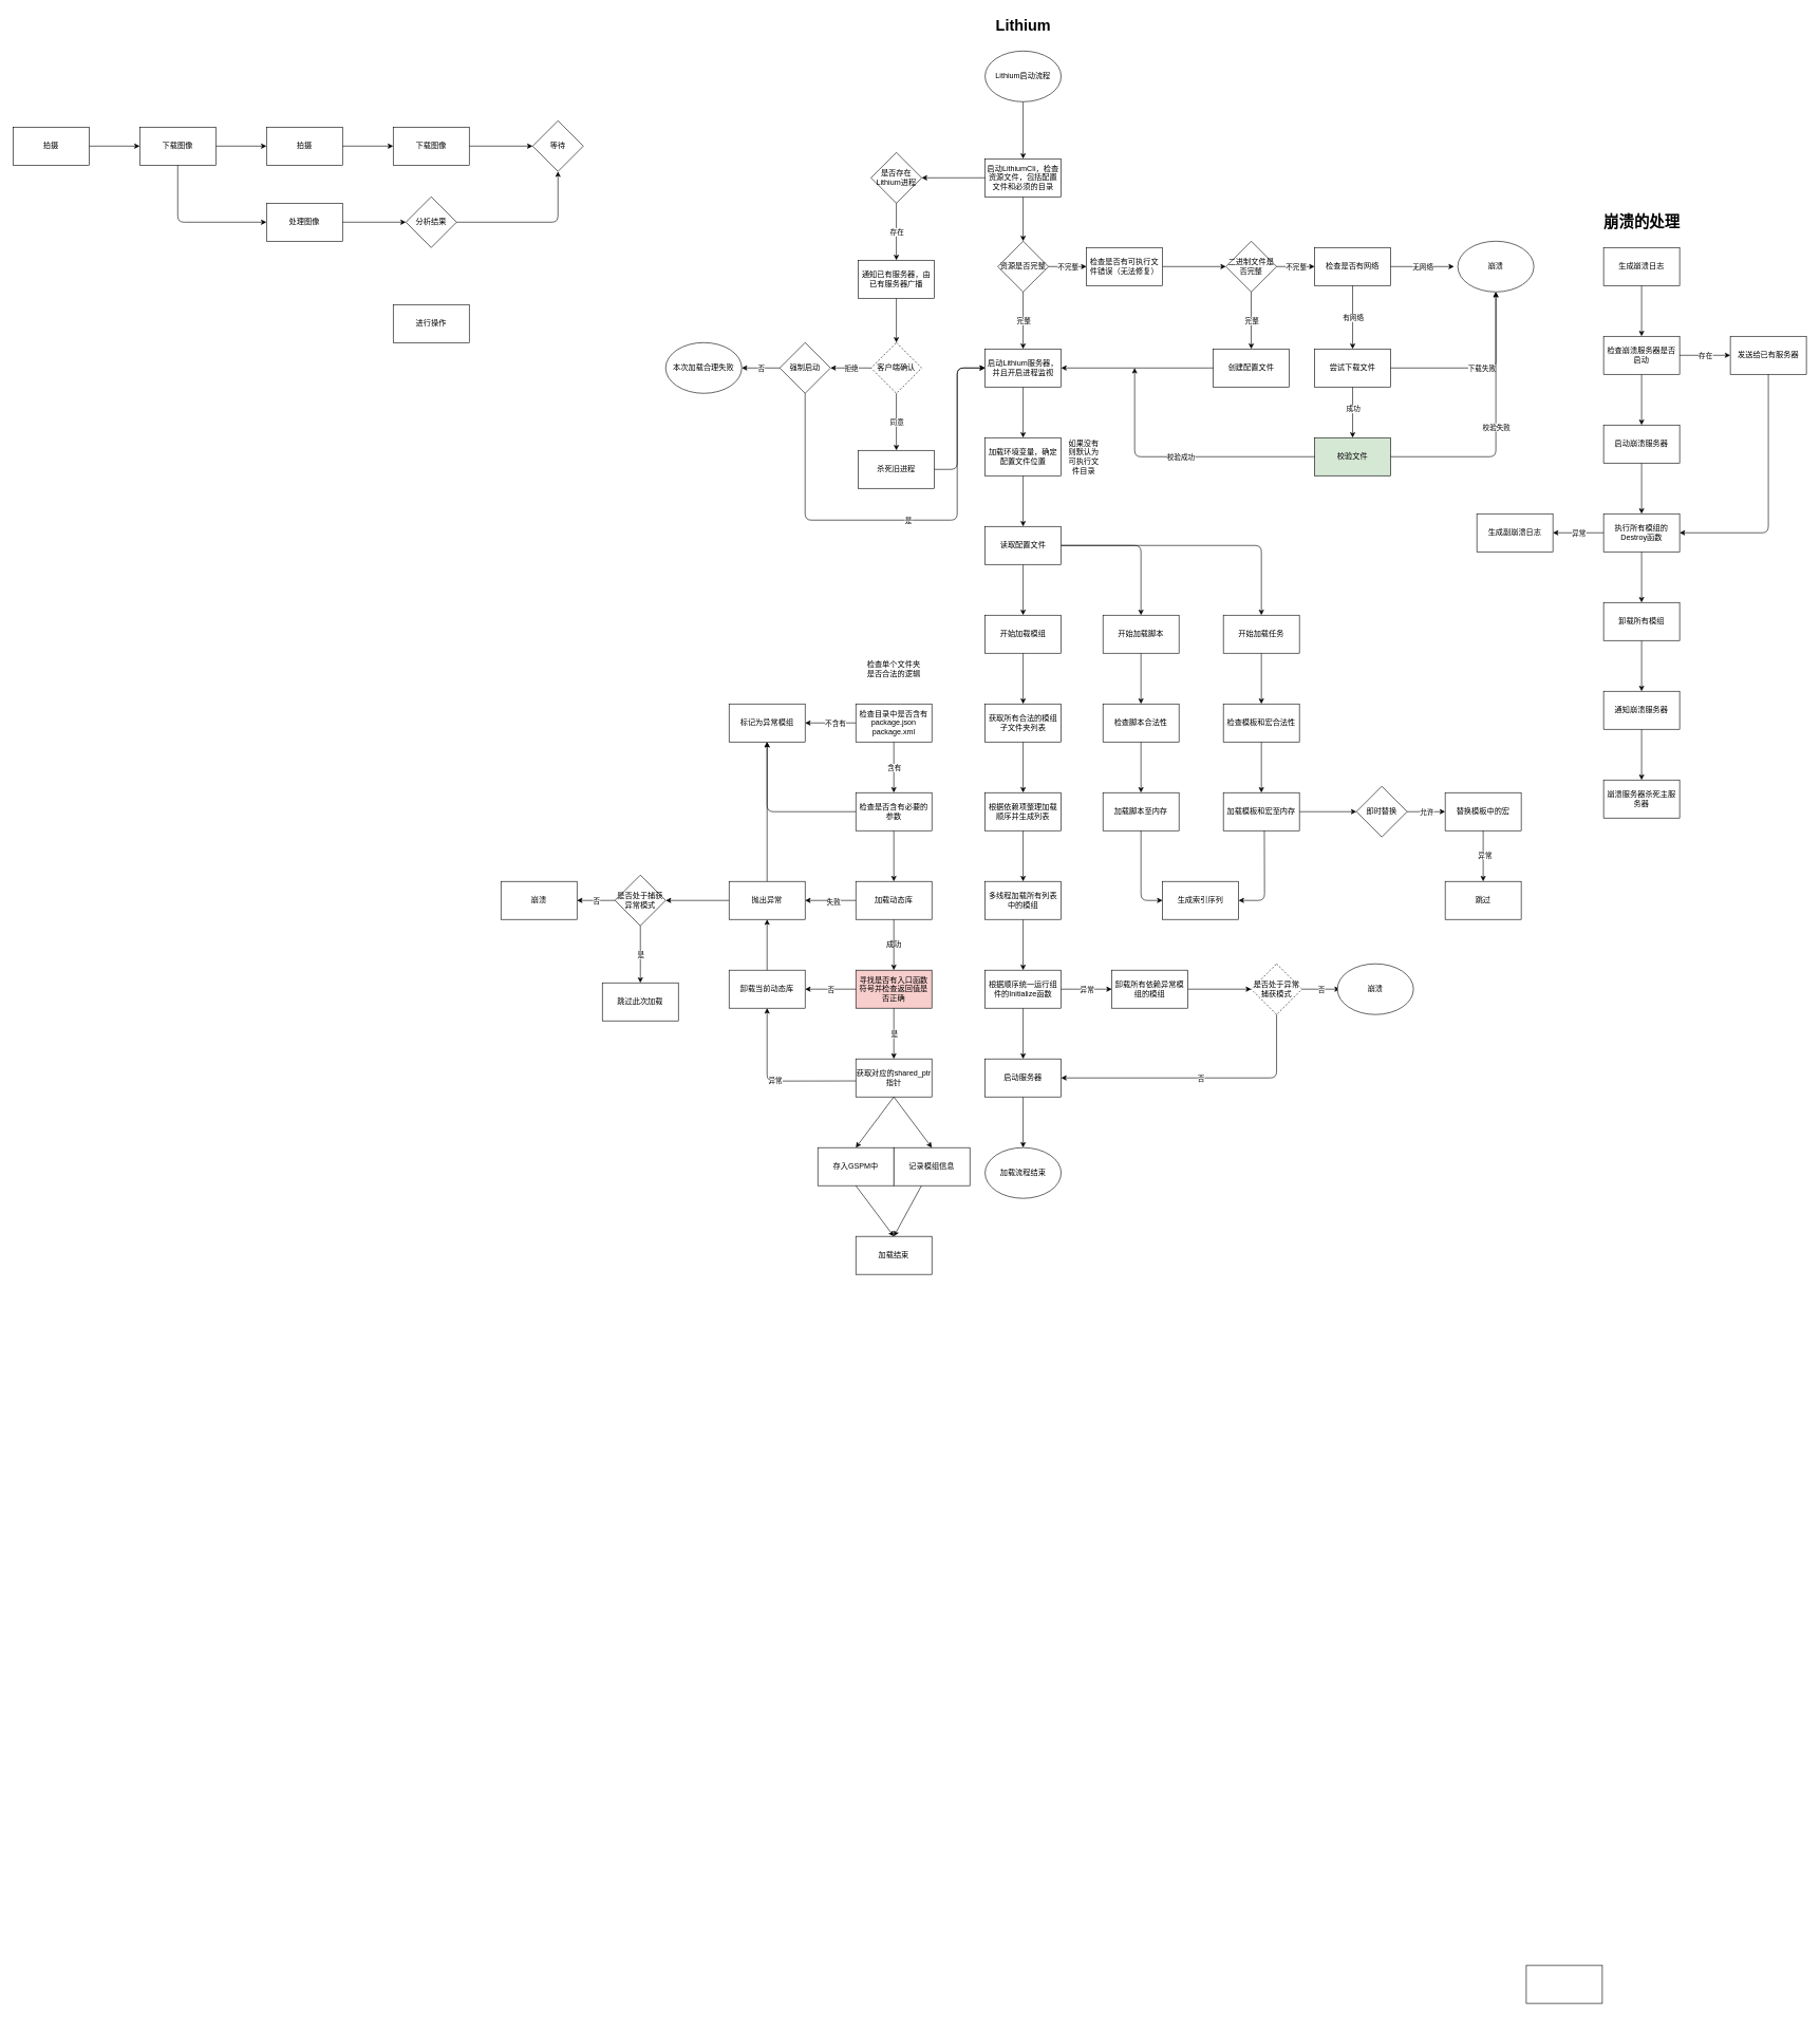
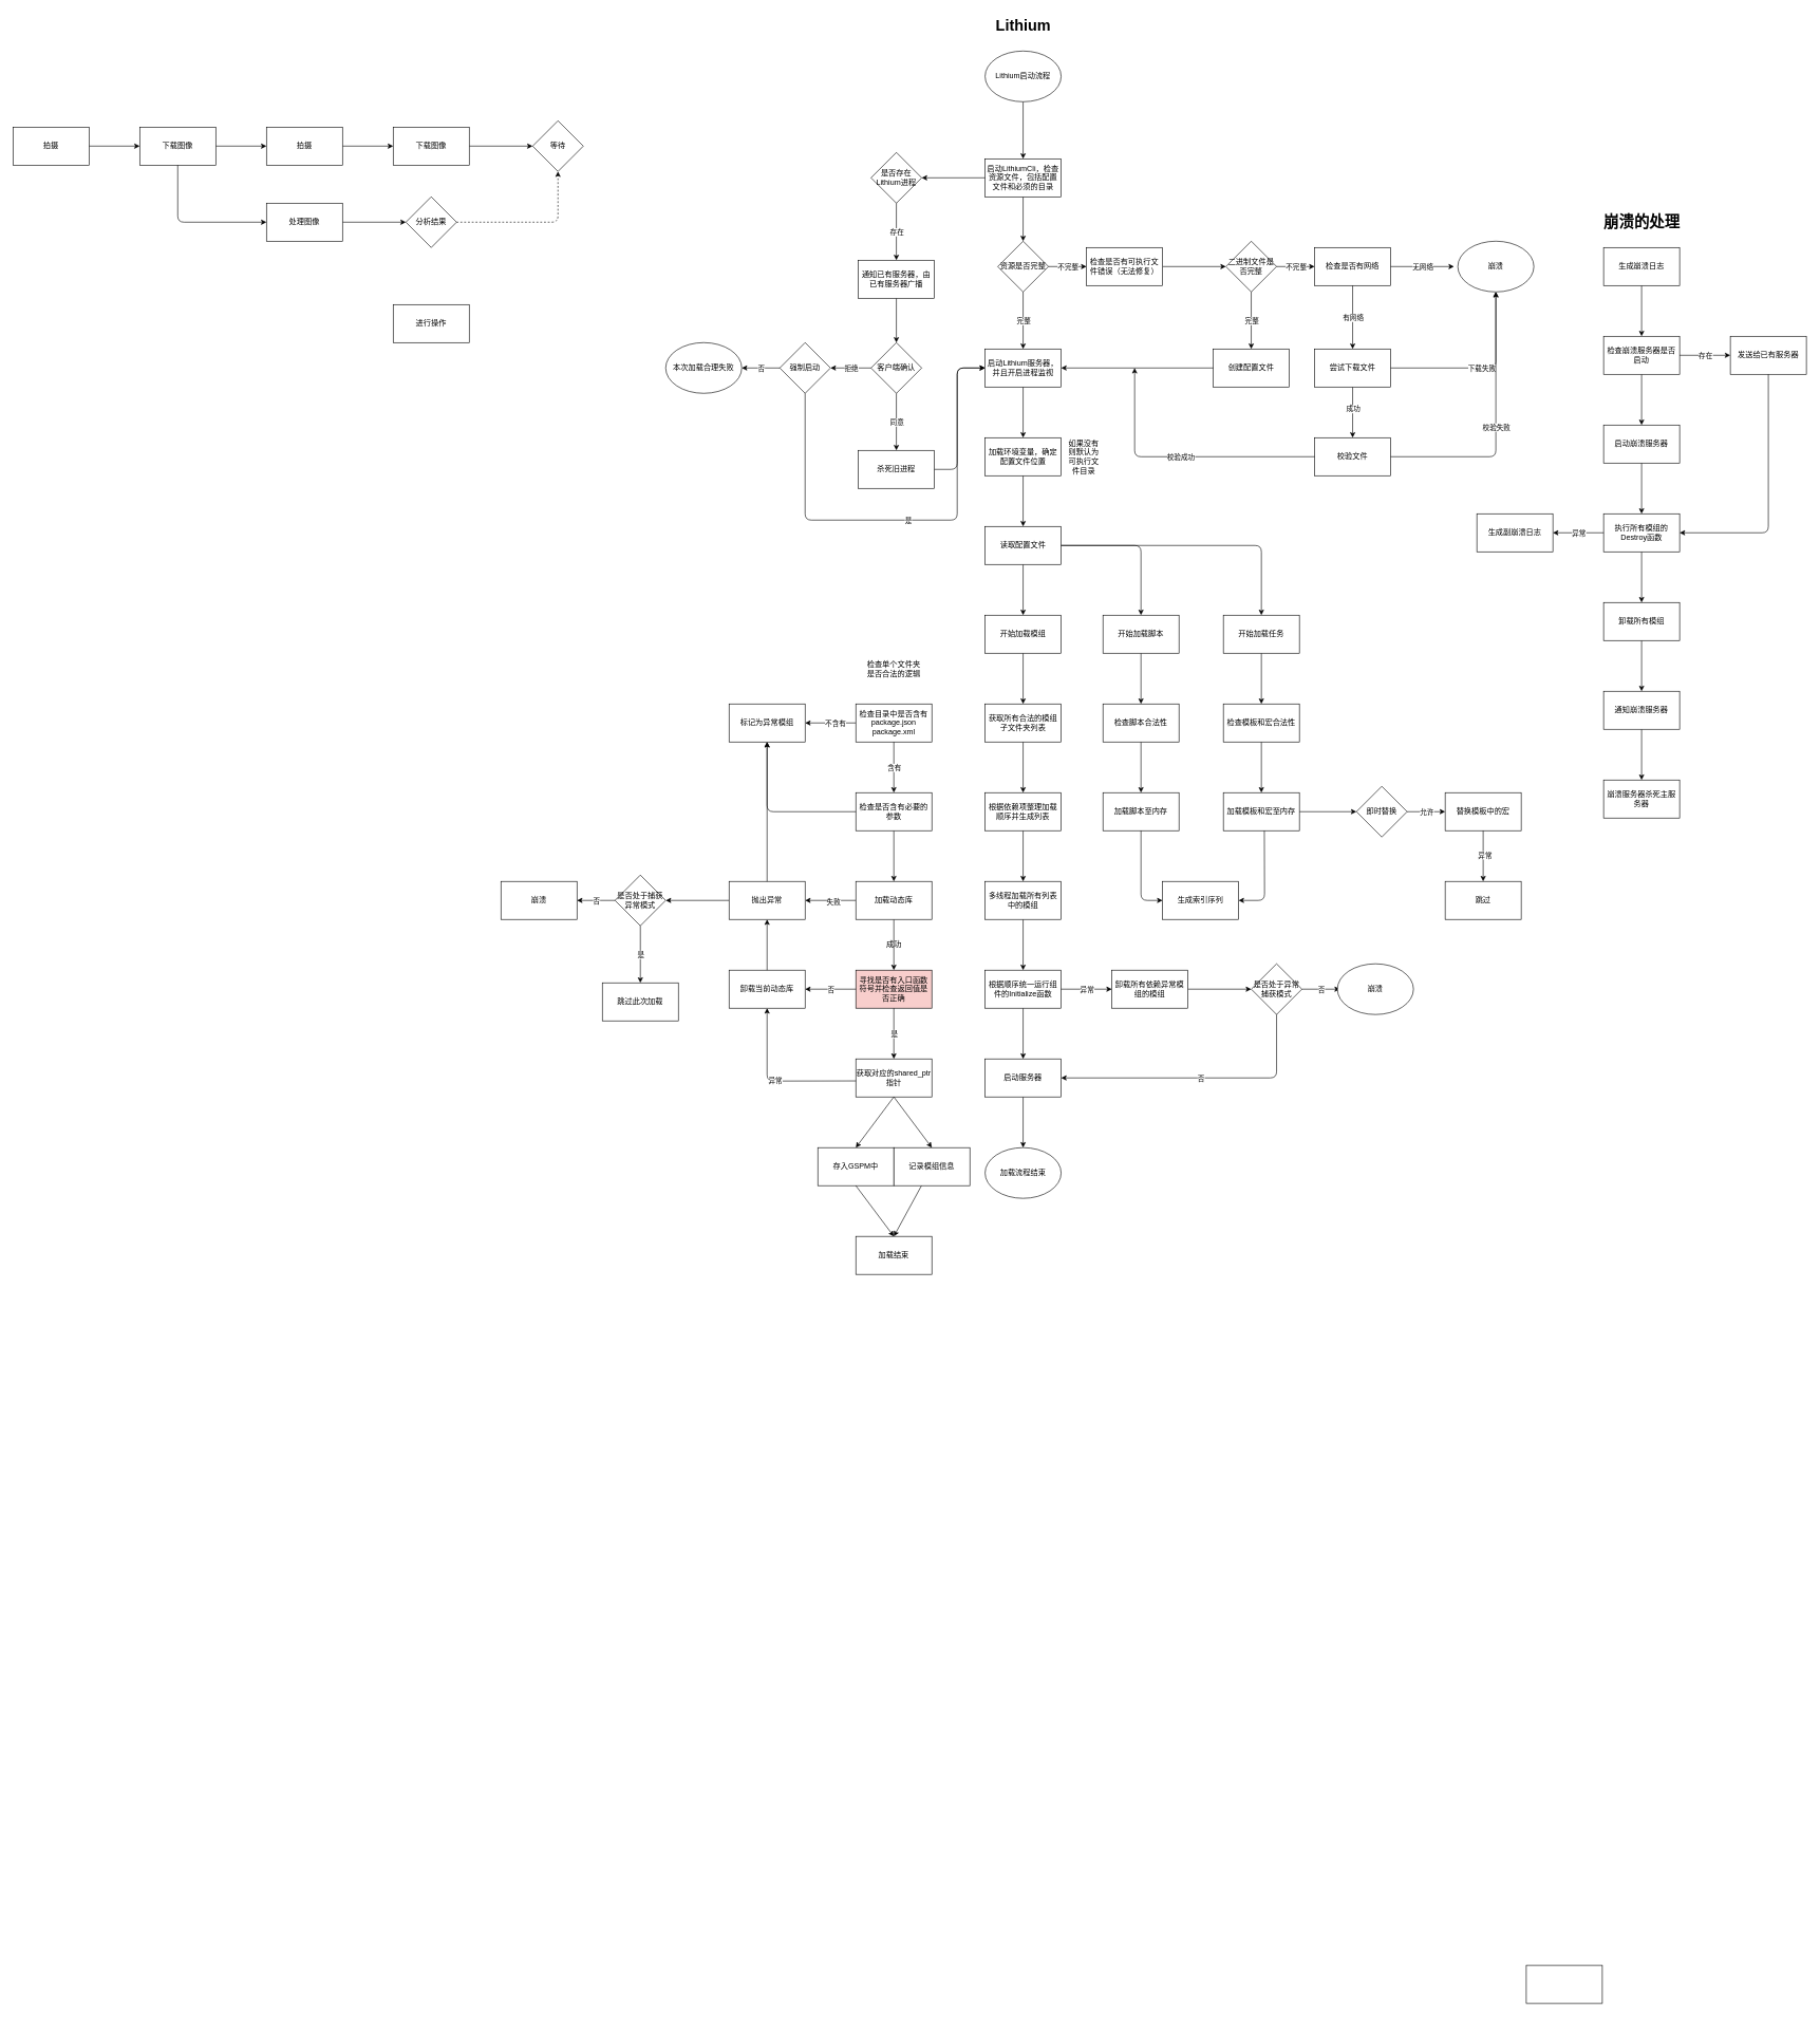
- <mxCell id="187" value="" style="endArrow=classic;html=1;exitX=1;exitY=0.5;exitDx=0;exitDy=0;entryX=0.5;entryY=1;entryDx=0;entryDy=0;" edge="1" parent="1" source="185" target="184"><mxGeometry width="50" height="50" relative="1" as="geometry"><mxPoint x="970" y="420" as="sourcePoint" /><mxPoint x="1020" y="370" as="targetPoint" /><Array as="points"><mxPoint x="880" y="350" /></Array></mxGeometry></mxCell>
+ <mxCell id="187" value="" style="endArrow=classic;html=1;exitX=1;exitY=0.5;exitDx=0;exitDy=0;entryX=0.5;entryY=1;entryDx=0;entryDy=0;dashed=1;" edge="1" parent="1" source="185" target="184"><mxGeometry width="50" height="50" relative="1" as="geometry"><mxPoint x="970" y="420" as="sourcePoint" /><mxPoint x="1020" y="370" as="targetPoint" /><Array as="points"><mxPoint x="880" y="350" /></Array></mxGeometry></mxCell>
- <mxCell id="109" value="客户端确认" style="rhombus;whiteSpace=wrap;html=1;rounded=0;dashed=1;" parent="1" vertex="1"><mxGeometry x="1374" y="540" width="80" height="80" as="geometry" /></mxCell>
+ <mxCell id="109" value="客户端确认" style="rhombus;whiteSpace=wrap;html=1;rounded=0;" parent="1" vertex="1"><mxGeometry x="1374" y="540" width="80" height="80" as="geometry" /></mxCell>
- <mxCell id="36" value="校验文件" style="rounded=0;whiteSpace=wrap;html=1;fillColor=#d5e8d4;" parent="1" vertex="1"><mxGeometry x="2074" y="690" width="120" height="60" as="geometry" /></mxCell>
+ <mxCell id="36" value="校验文件" style="rounded=0;whiteSpace=wrap;html=1;" parent="1" vertex="1"><mxGeometry x="2074" y="690" width="120" height="60" as="geometry" /></mxCell>
- <mxCell id="98" value="是否处于异常捕获模式" style="rhombus;whiteSpace=wrap;html=1;rounded=0;dashed=1;" parent="1" vertex="1"><mxGeometry x="1974" y="1520" width="80" height="80" as="geometry" /></mxCell>
+ <mxCell id="98" value="是否处于异常捕获模式" style="rhombus;whiteSpace=wrap;html=1;rounded=0;" parent="1" vertex="1"><mxGeometry x="1974" y="1520" width="80" height="80" as="geometry" /></mxCell>
